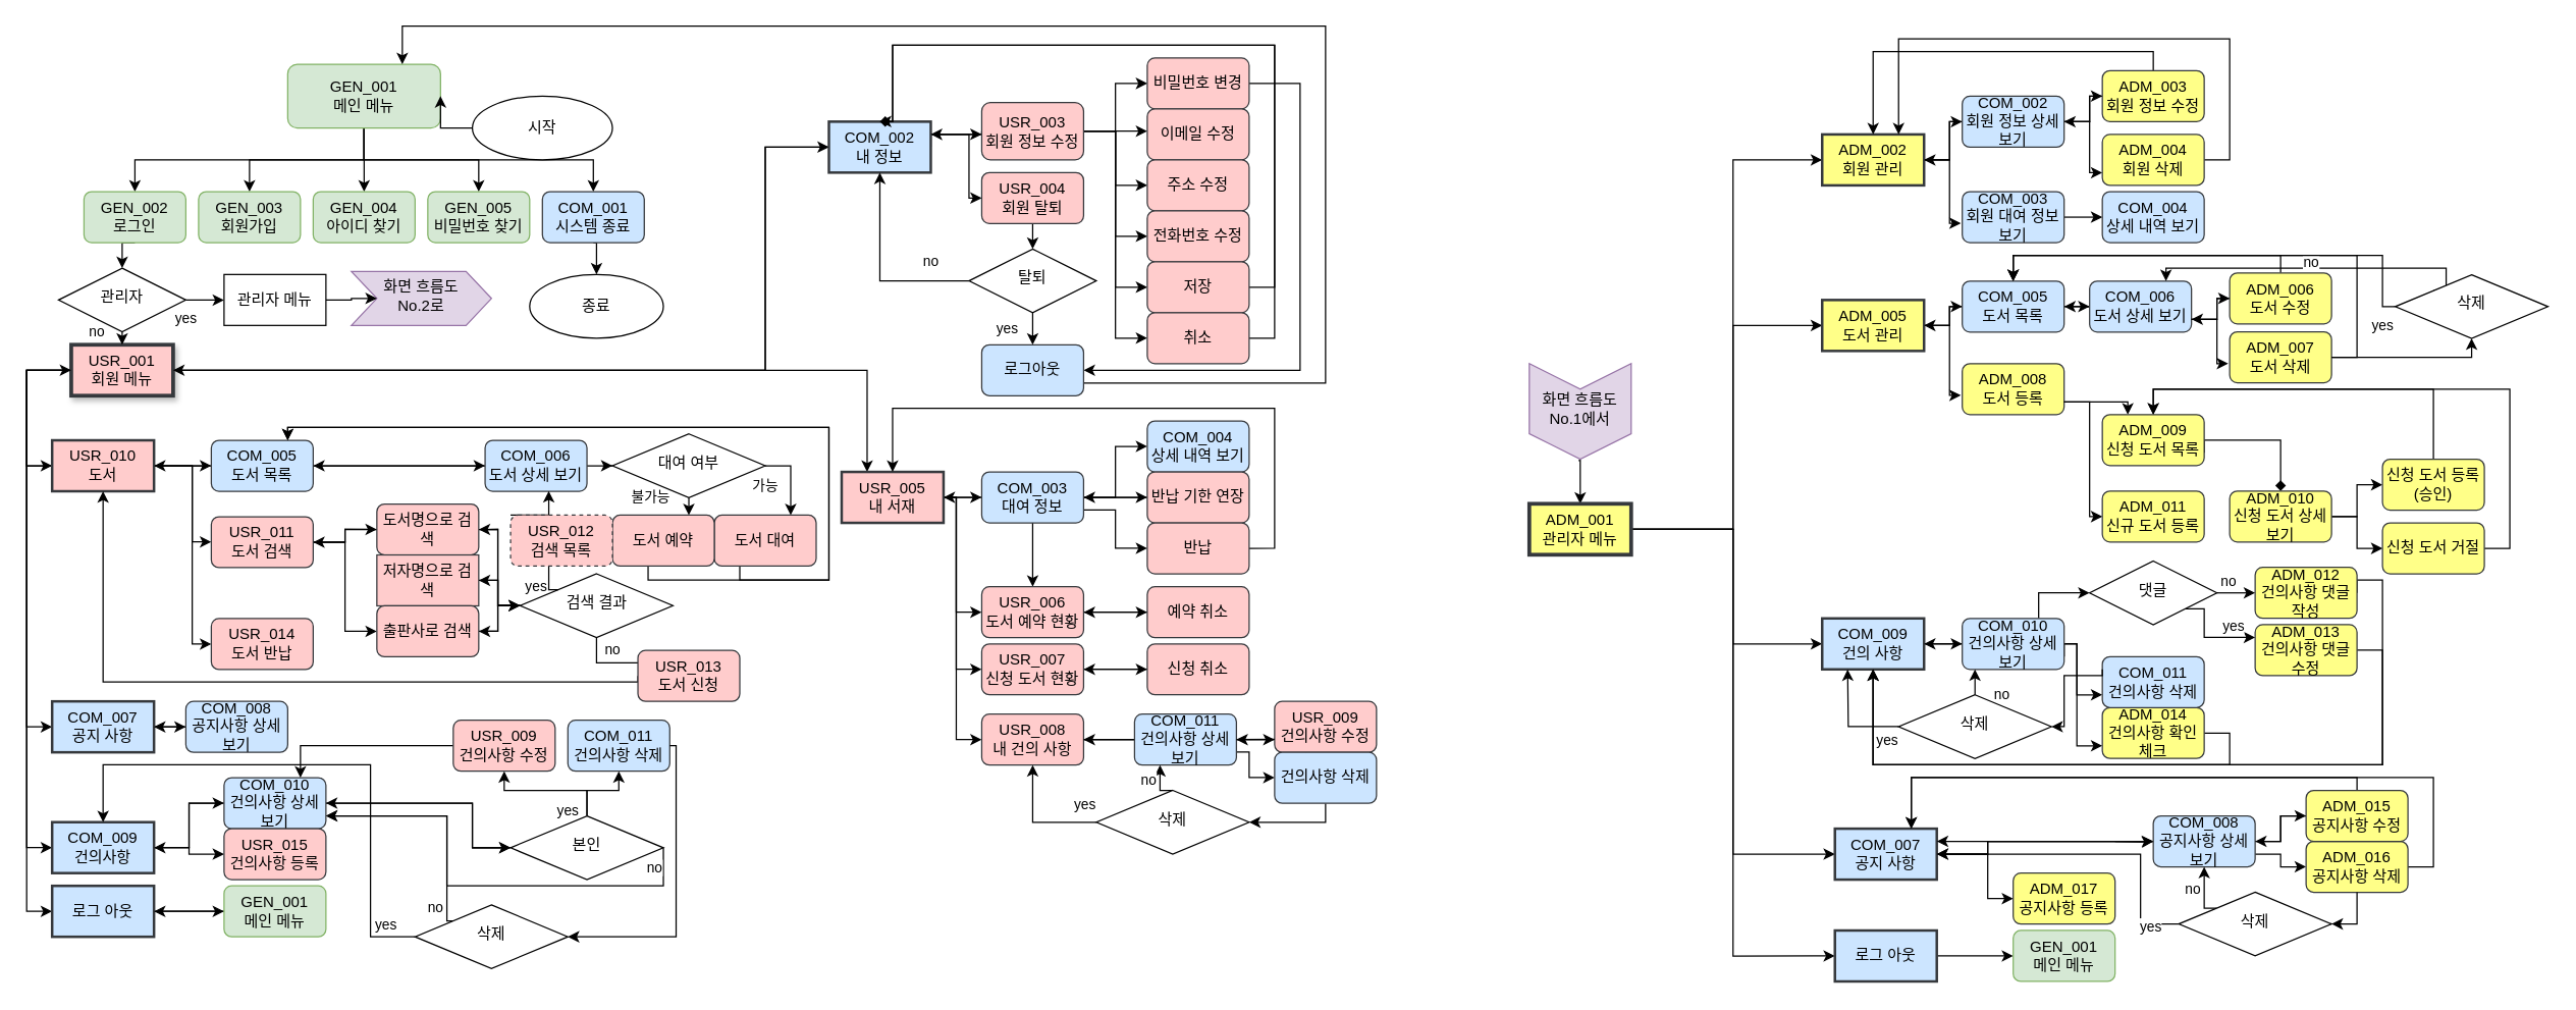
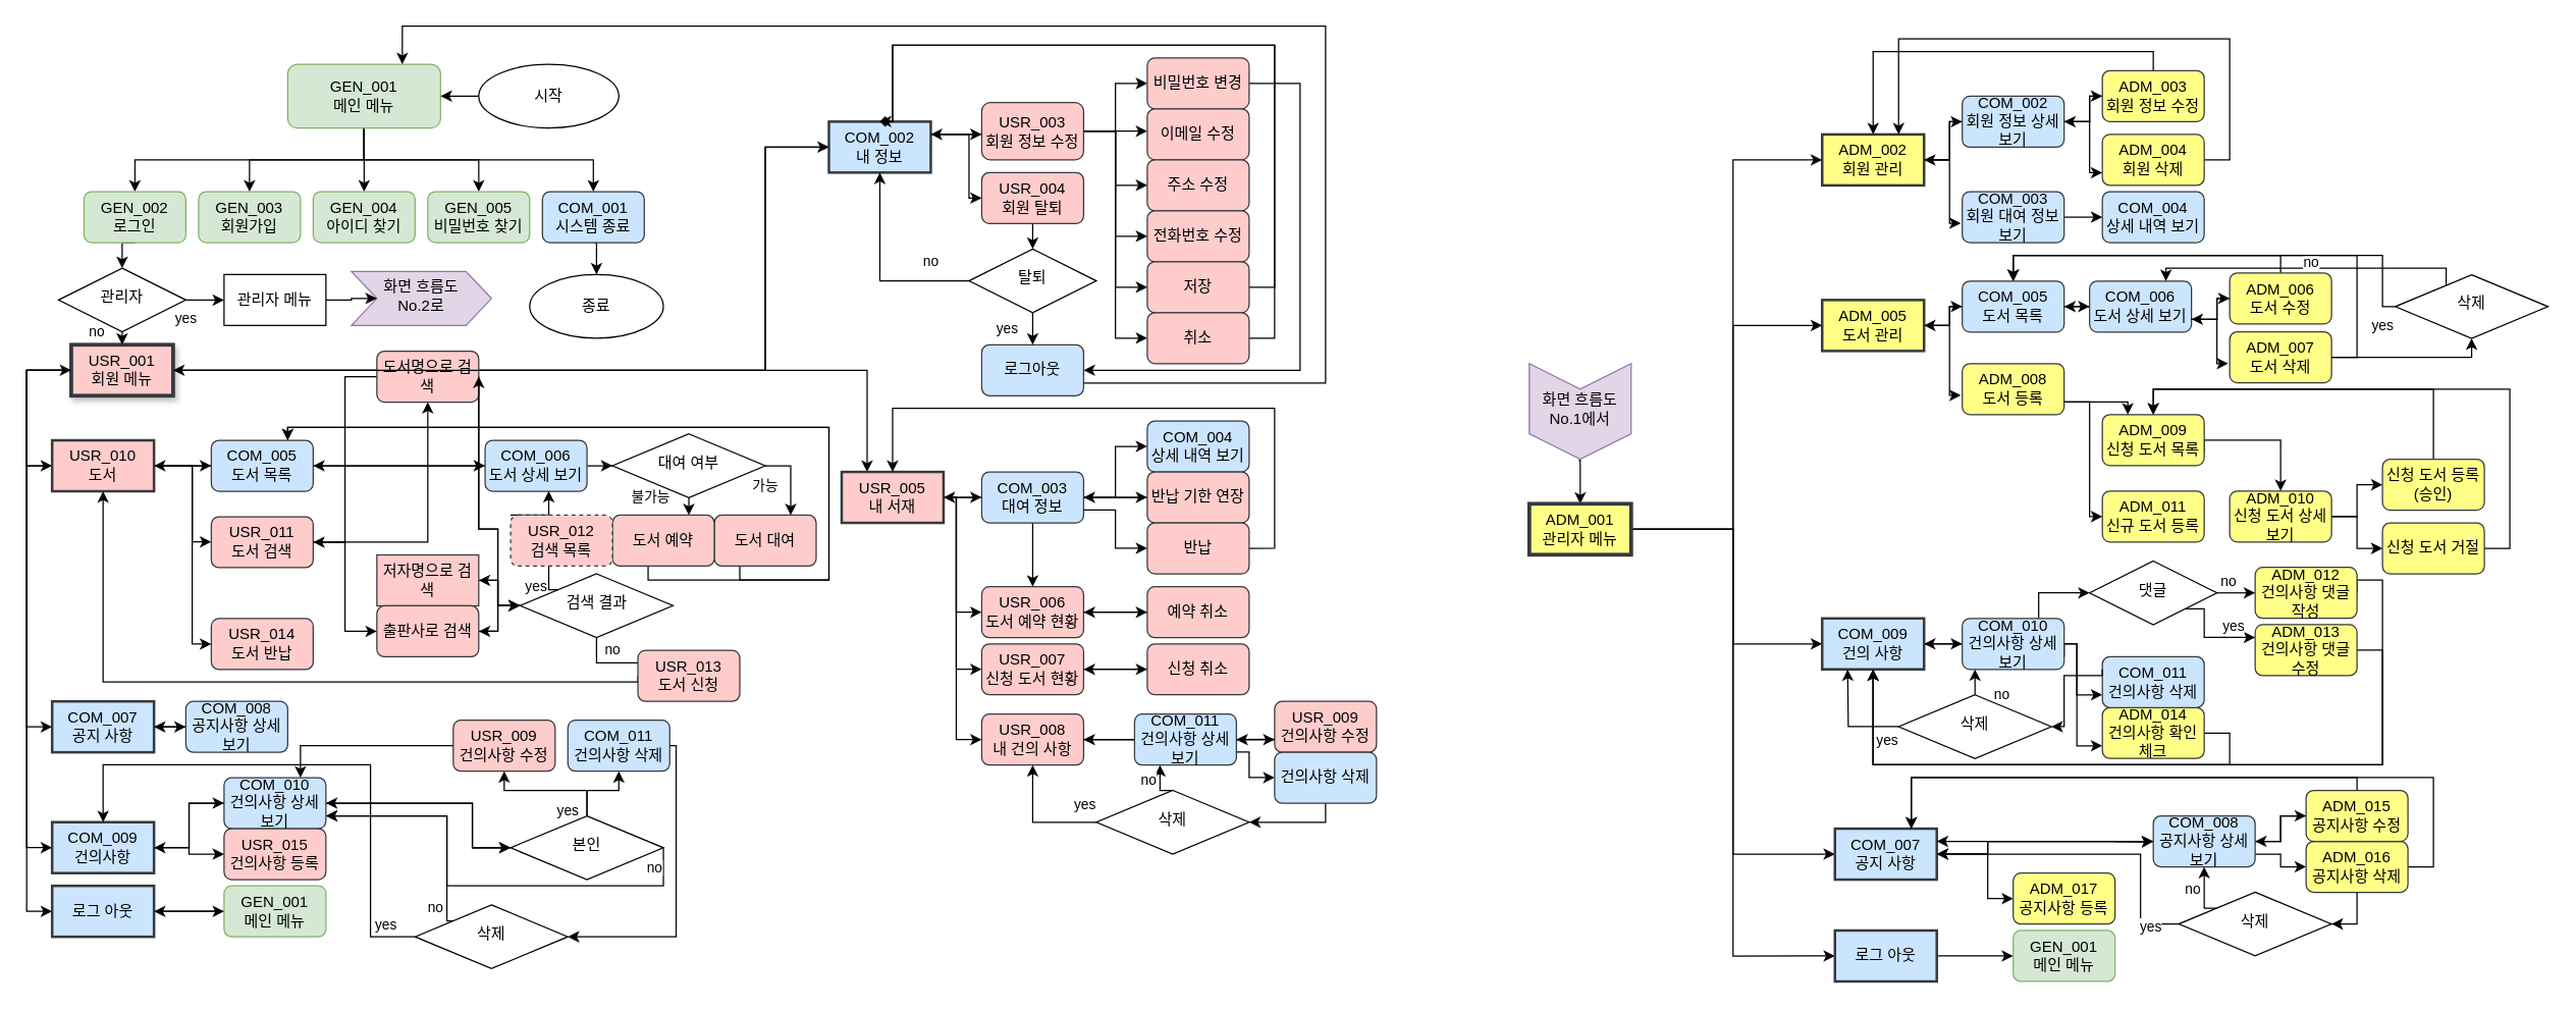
- <mxCell id="33" value="시작" style="ellipse;whiteSpace=wrap;html=1;" parent="1" vertex="1"><mxGeometry x="370" y="75" width="110" height="50" as="geometry" /></mxCell>
+ <mxCell id="33" value="시작" style="ellipse;whiteSpace=wrap;html=1;" parent="1" vertex="1"><mxGeometry x="375" y="50" width="110" height="50" as="geometry" /></mxCell>
- <mxCell id="82" style="edgeStyle=orthogonalEdgeStyle;rounded=0;orthogonalLoop=1;jettySize=auto;html=1;exitX=1;exitY=0.75;exitDx=0;exitDy=0;fontColor=default;endArrow=diamond;" parent="1" source="83" target="193" edge="1"><mxGeometry relative="1" as="geometry"><Array as="points"><mxPoint x="1730" y="345.05" /></Array></mxGeometry></mxCell>
+ <mxCell id="82" style="edgeStyle=orthogonalEdgeStyle;rounded=0;orthogonalLoop=1;jettySize=auto;html=1;exitX=1;exitY=0.75;exitDx=0;exitDy=0;fontColor=default;" parent="1" source="83" target="193" edge="1"><mxGeometry relative="1" as="geometry"><Array as="points"><mxPoint x="1730" y="345.05" /></Array></mxGeometry></mxCell>
- <mxCell id="157" value="도서명으로 검색" style="rounded=1;whiteSpace=wrap;html=1;fontSize=12;glass=0;strokeWidth=1;shadow=0;fillColor=#ffcccc;strokeColor=#36393d;" parent="1" vertex="1"><mxGeometry x="295" y="395.21" width="80" height="40" as="geometry" /></mxCell>
+ <mxCell id="157" value="도서명으로 검색" style="rounded=1;whiteSpace=wrap;html=1;fontSize=12;glass=0;strokeWidth=1;shadow=0;fillColor=#ffcccc;strokeColor=#36393d;" parent="1" vertex="1"><mxGeometry x="295" y="275.21" width="80" height="40" as="geometry" /></mxCell>
